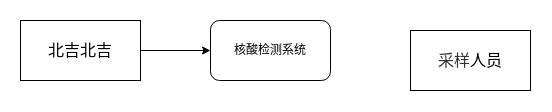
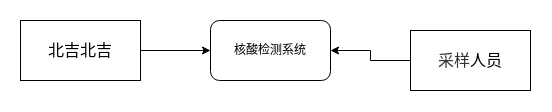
+ <mxCell id="5" value="" style="edgeStyle=orthogonalEdgeStyle;rounded=0;orthogonalLoop=1;jettySize=auto;html=1;" edge="1" parent="1" source="6" target="2"><mxGeometry relative="1" as="geometry" /></mxCell>
